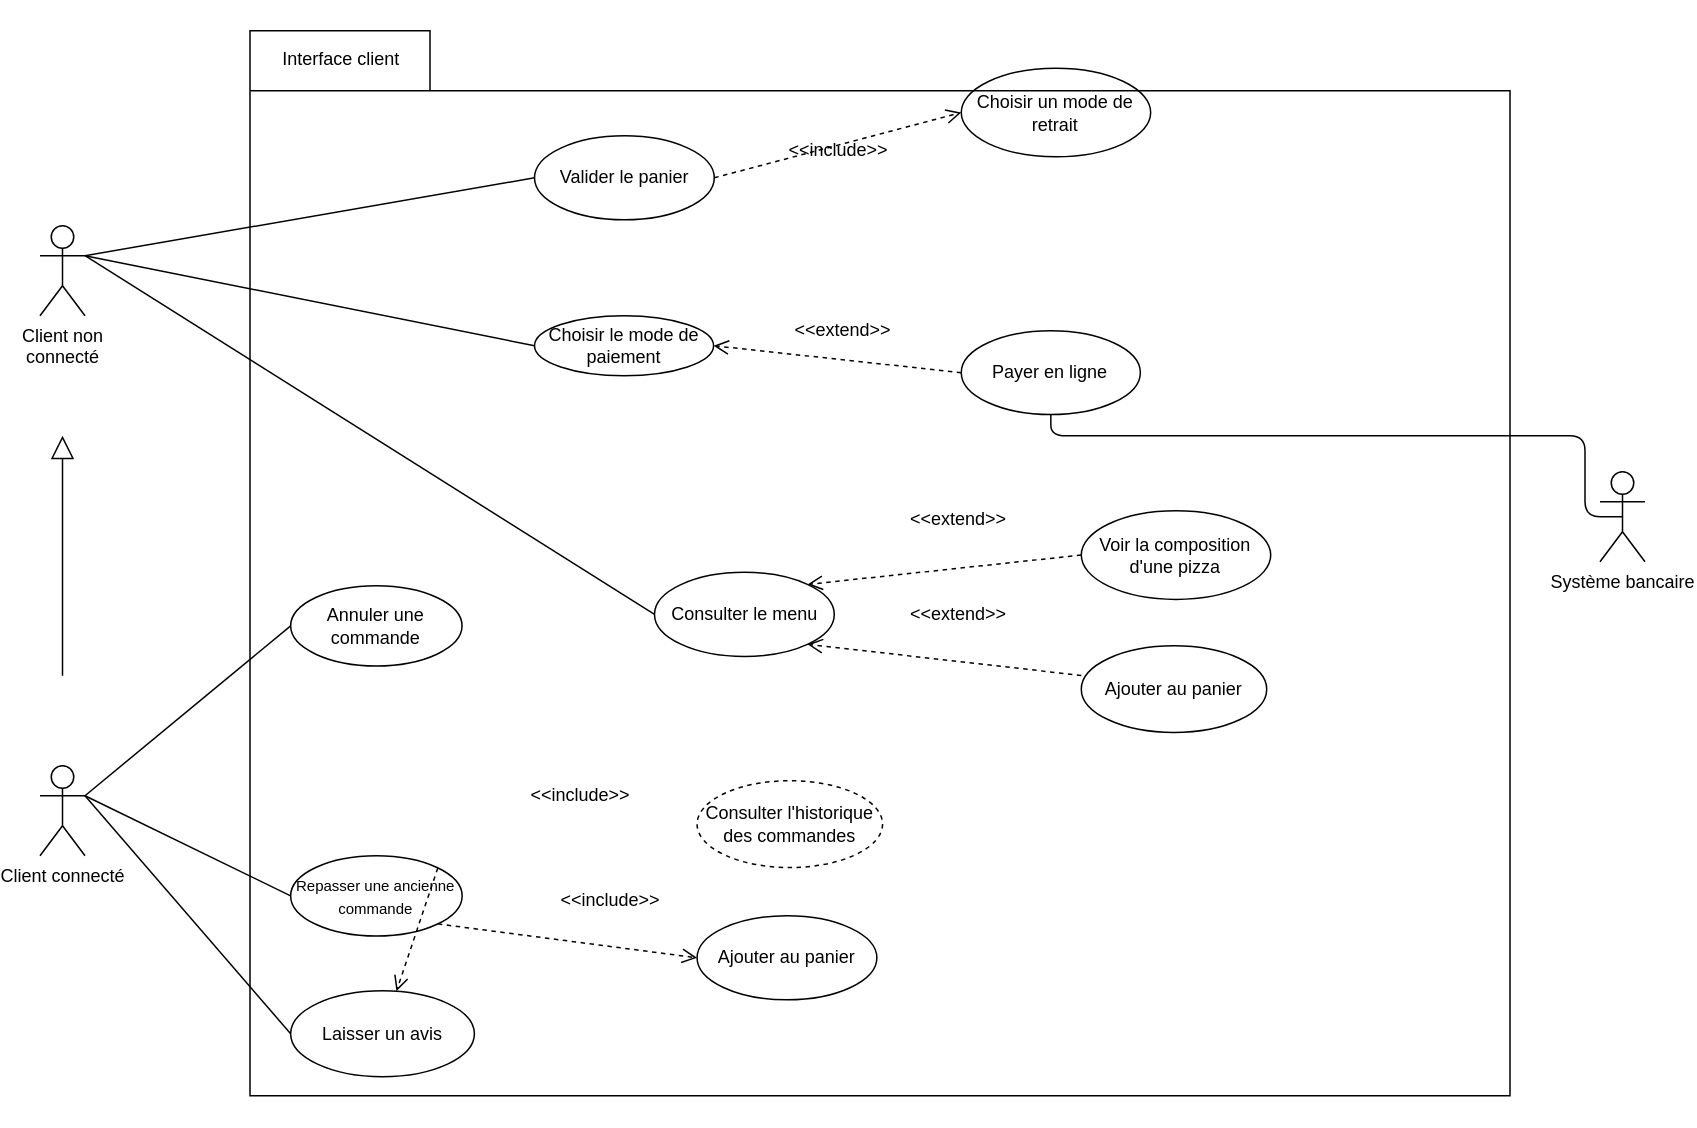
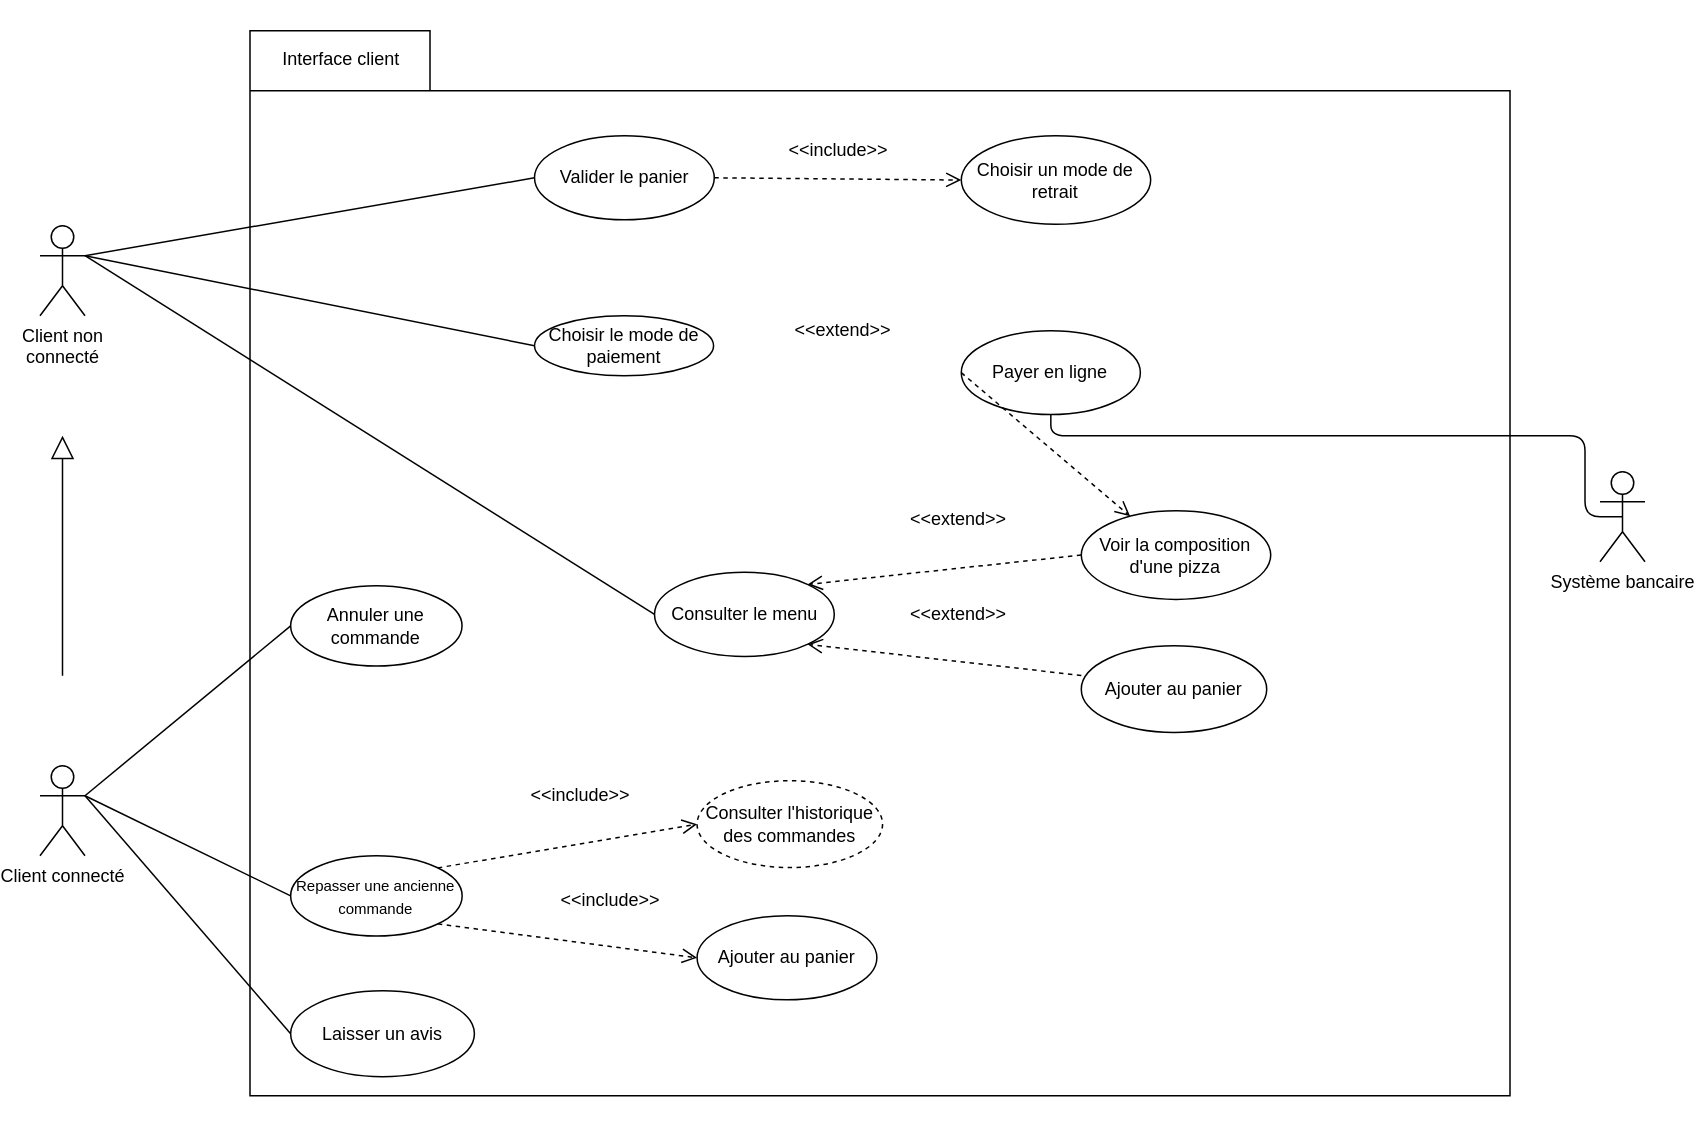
- <mxCell id="18" value="&lt;div&gt;Choisir un mode de retrait&lt;/div&gt;" style="ellipse;whiteSpace=wrap;html=1;fillColor=none;" parent="2" vertex="1"><mxGeometry x="474.19" y="25" width="126.25" height="59.07" as="geometry" /></mxCell>
+ <mxCell id="18" value="&lt;div&gt;Choisir un mode de retrait&lt;/div&gt;" style="ellipse;whiteSpace=wrap;html=1;fillColor=none;" parent="2" vertex="1"><mxGeometry x="474.19" y="70" width="126.25" height="59.07" as="geometry" /></mxCell>
- <mxCell id="10" value="" style="endArrow=open;dashed=1;html=1;exitX=0;exitY=0.5;exitDx=0;exitDy=0;entryX=1;entryY=0.5;entryDx=0;entryDy=0;startArrow=none;startFill=0;endSize=8;endFill=0;startSize=9;" parent="2" source="5" target="8" edge="1"><mxGeometry width="50" height="50" relative="1" as="geometry"><mxPoint x="460.645" y="217.19" as="sourcePoint" /><mxPoint x="352.257" y="217.19" as="targetPoint" /></mxGeometry></mxCell>
+ <mxCell id="10" value="" style="endArrow=open;dashed=1;html=1;exitX=0;exitY=0.5;exitDx=0;exitDy=0;startArrow=none;startFill=0;endSize=8;endFill=0;startSize=9;" parent="2" source="5" target="21" edge="1"><mxGeometry width="50" height="50" relative="1" as="geometry"><mxPoint x="460.645" y="217.19" as="sourcePoint" /><mxPoint x="352.257" y="217.19" as="targetPoint" /></mxGeometry></mxCell>
- <mxCell id="13" value="" style="endArrow=open;dashed=1;html=1;exitX=1;exitY=0;exitDx=0;exitDy=0;endFill=0;endSize=8;" parent="2" source="6" target="7" edge="1"><mxGeometry width="50" height="50" relative="1" as="geometry"><mxPoint x="420.0" y="438.679" as="sourcePoint" /><mxPoint x="487.742" y="375.286" as="targetPoint" /></mxGeometry></mxCell>
+ <mxCell id="13" value="" style="endArrow=open;dashed=1;html=1;exitX=1;exitY=0;exitDx=0;exitDy=0;entryX=0;entryY=0.5;entryDx=0;entryDy=0;endFill=0;endSize=8;" parent="2" source="6" target="12" edge="1"><mxGeometry width="50" height="50" relative="1" as="geometry"><mxPoint x="420.0" y="438.679" as="sourcePoint" /><mxPoint x="487.742" y="375.286" as="targetPoint" /></mxGeometry></mxCell>
